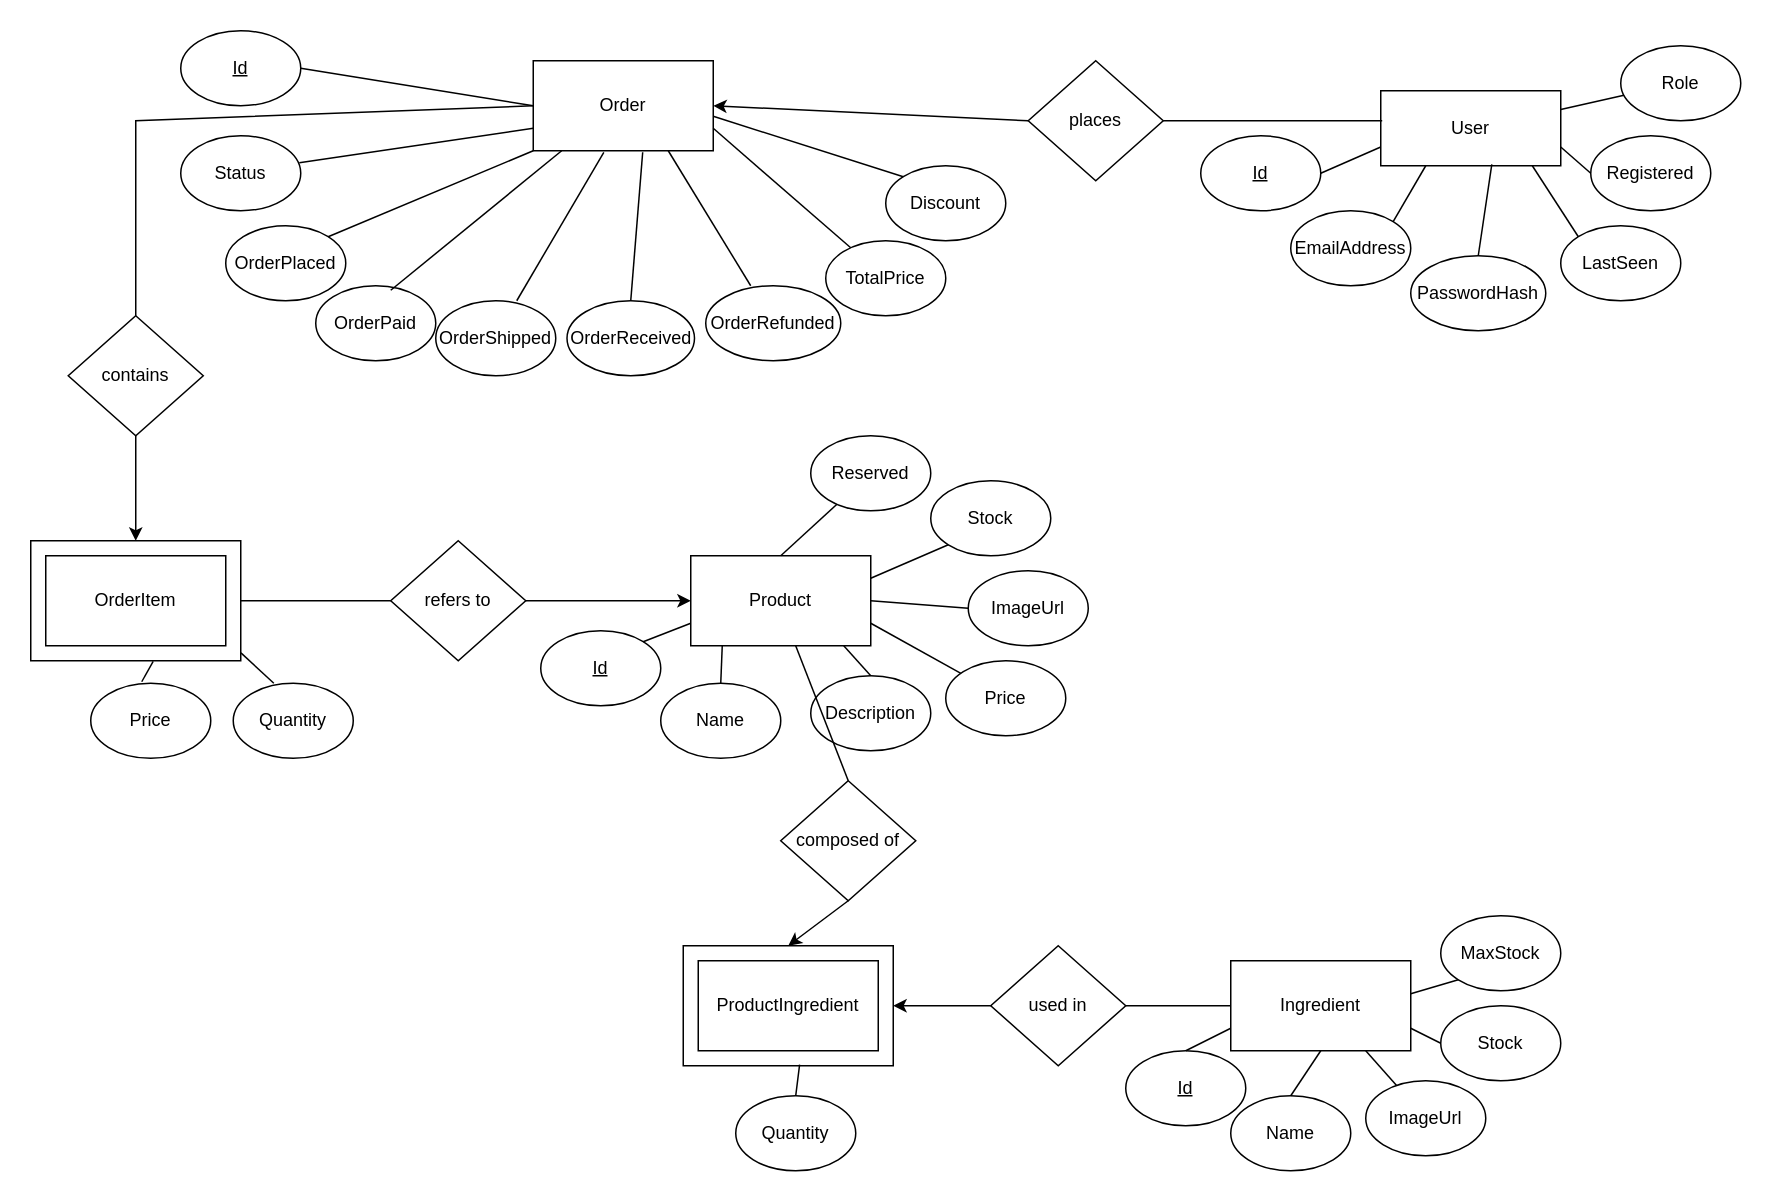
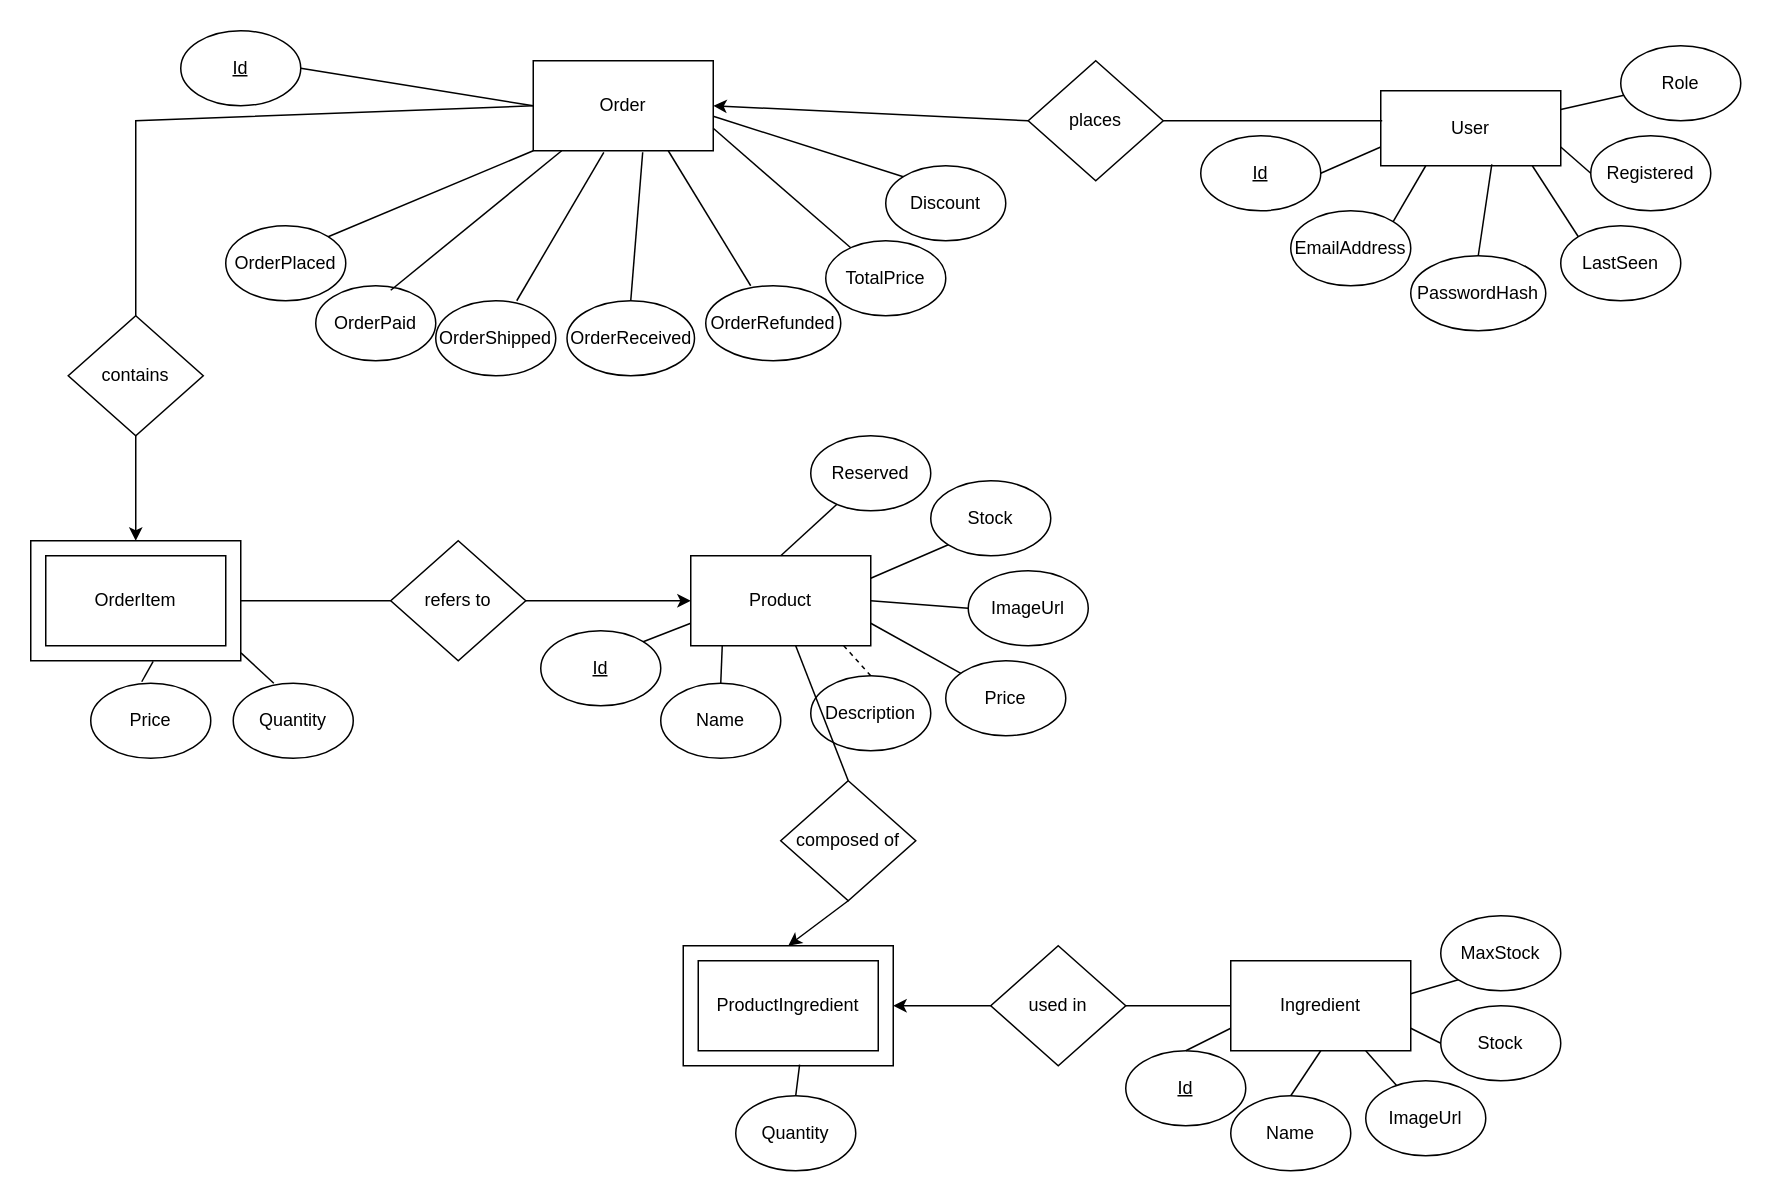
- <mxCell id="44" value="" style="endArrow=none;html=1;rounded=0;entryX=0;entryY=0.75;entryDx=0;entryDy=0;exitX=0.988;exitY=0.36;exitDx=0;exitDy=0;exitPerimeter=0;" edge="1" parent="1" source="11" target="2"><mxGeometry width="50" height="50" relative="1" as="geometry"><mxPoint x="190" y="77.5" as="sourcePoint" /><mxPoint x="360" y="102.5" as="targetPoint" /></mxGeometry></mxCell>
- <mxCell id="11" value="Status" style="ellipse;whiteSpace=wrap;html=1;" vertex="1" parent="1"><mxGeometry x="120" y="90" width="80" height="50" as="geometry" /></mxCell>
- <mxCell id="70" value="" style="endArrow=none;html=1;rounded=0;entryX=0.85;entryY=1;entryDx=0;entryDy=0;entryPerimeter=0;exitX=0.5;exitY=0;exitDx=0;exitDy=0;exitPerimeter=0;" edge="1" parent="1" source="29" target="6"><mxGeometry width="50" height="50" relative="1" as="geometry"><mxPoint x="570" y="480" as="sourcePoint" /><mxPoint x="620" y="430" as="targetPoint" /></mxGeometry></mxCell>
+ <mxCell id="70" value="" style="endArrow=none;html=1;rounded=0;entryX=0.85;entryY=1;entryDx=0;entryDy=0;entryPerimeter=0;exitX=0.5;exitY=0;exitDx=0;exitDy=0;exitPerimeter=0;dashed=1;" edge="1" parent="1" source="29" target="6"><mxGeometry width="50" height="50" relative="1" as="geometry"><mxPoint x="570" y="480" as="sourcePoint" /><mxPoint x="620" y="430" as="targetPoint" /></mxGeometry></mxCell>
